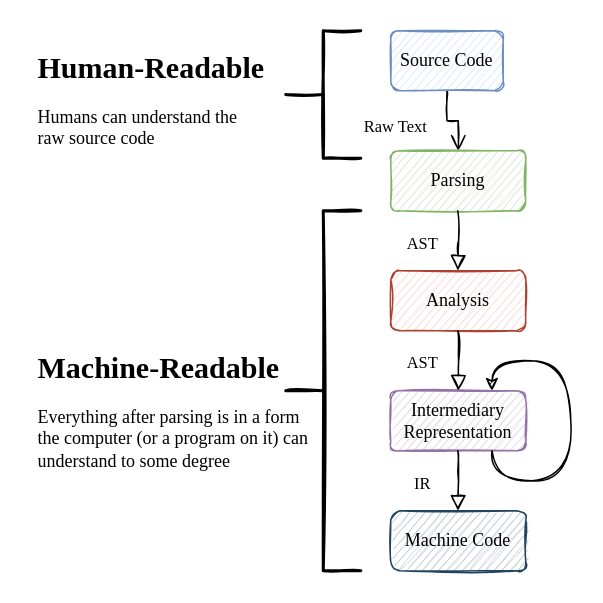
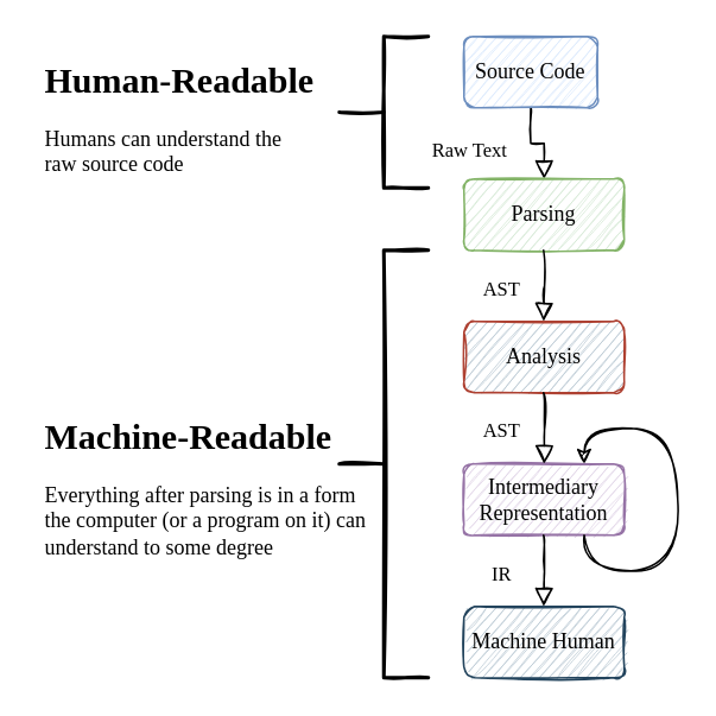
- <mxCell id="2" value="" style="rounded=0;html=1;jettySize=auto;orthogonalLoop=1;fontSize=11;endArrow=open;endFill=0;endSize=8;strokeWidth=1;shadow=0;labelBackgroundColor=none;edgeStyle=orthogonalEdgeStyle;sketch=1;entryX=0.5;entryY=0;entryDx=0;entryDy=0;" parent="1" source="4" target="5" edge="1"><mxGeometry relative="1" as="geometry"><mxPoint x="320" y="110" as="targetPoint" /></mxGeometry></mxCell>
+ <mxCell id="2" value="" style="rounded=0;html=1;jettySize=auto;orthogonalLoop=1;fontSize=11;endArrow=block;endFill=0;endSize=8;strokeWidth=1;shadow=0;labelBackgroundColor=none;edgeStyle=orthogonalEdgeStyle;sketch=1;entryX=0.5;entryY=0;entryDx=0;entryDy=0;" parent="1" source="4" target="5" edge="1"><mxGeometry relative="1" as="geometry"><mxPoint x="320" y="110" as="targetPoint" /></mxGeometry></mxCell>
- <mxCell id="8" value="&lt;font face=&quot;Architects Daughter&quot;&gt;Analysis&lt;/font&gt;" style="rounded=1;whiteSpace=wrap;html=1;fontSize=12;glass=0;strokeWidth=1;shadow=0;sketch=1;fillColor=#fad9d5;strokeColor=#ae4132;" parent="1" vertex="1"><mxGeometry x="260" y="180" width="90" height="40" as="geometry" /></mxCell>
+ <mxCell id="8" value="&lt;font face=&quot;Architects Daughter&quot;&gt;Analysis&lt;/font&gt;" style="rounded=1;whiteSpace=wrap;html=1;fontSize=12;glass=0;strokeWidth=1;shadow=0;sketch=1;fillColor=#bac8d3;strokeColor=#ae4132;" parent="1" vertex="1"><mxGeometry x="260" y="180" width="90" height="40" as="geometry" /></mxCell>
- <mxCell id="12" value="&lt;font face=&quot;Architects Daughter&quot;&gt;&lt;font color=&quot;#000000&quot;&gt;Machine Code&lt;/font&gt;&lt;br&gt;&lt;/font&gt;" style="rounded=1;whiteSpace=wrap;html=1;fontSize=12;glass=0;strokeWidth=1;shadow=0;sketch=1;fillColor=#bac8d3;strokeColor=#23445d;" parent="1" vertex="1"><mxGeometry x="260" y="340" width="90" height="40" as="geometry" /></mxCell>
+ <mxCell id="12" value="&lt;font face=&quot;Architects Daughter&quot;&gt;&lt;font color=&quot;#000000&quot;&gt;Machine Human&lt;/font&gt;&lt;br&gt;&lt;/font&gt;" style="rounded=1;whiteSpace=wrap;html=1;fontSize=12;glass=0;strokeWidth=1;shadow=0;sketch=1;fillColor=#bac8d3;strokeColor=#23445d;" parent="1" vertex="1"><mxGeometry x="260" y="340" width="90" height="40" as="geometry" /></mxCell>
